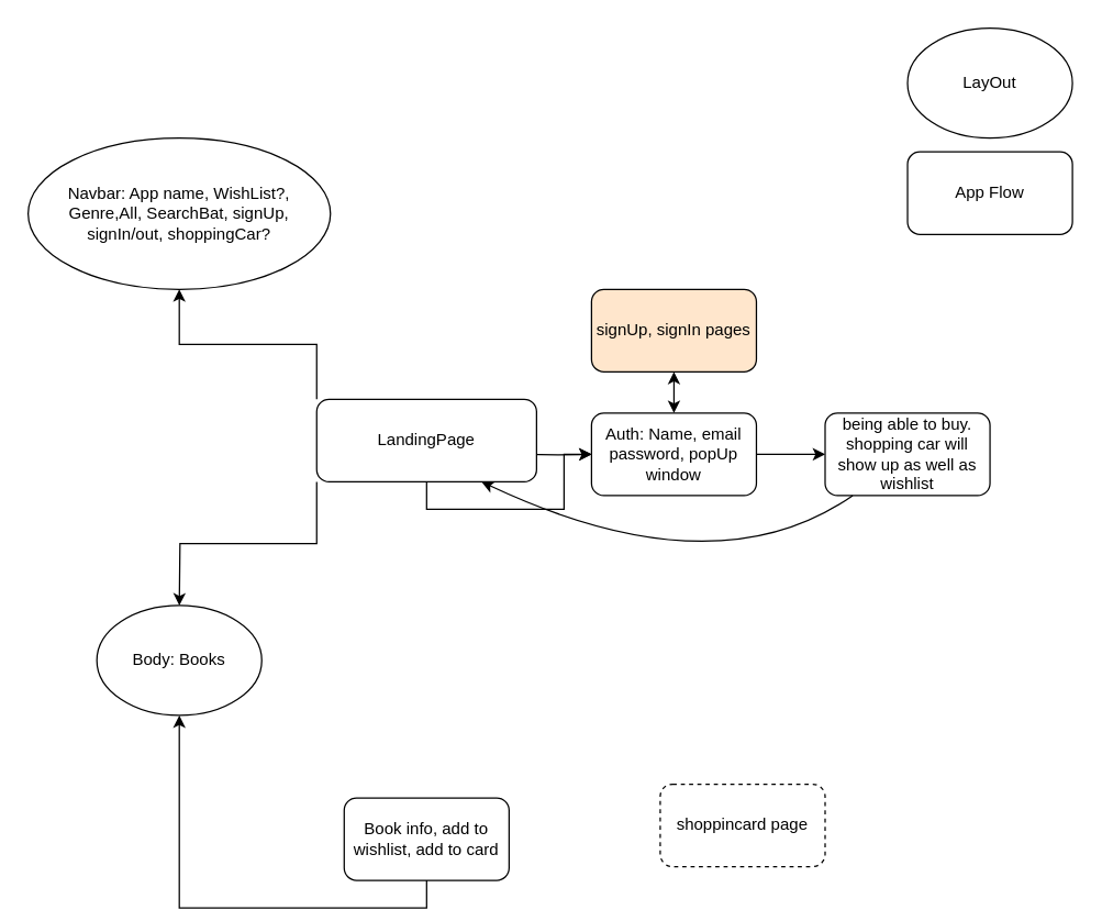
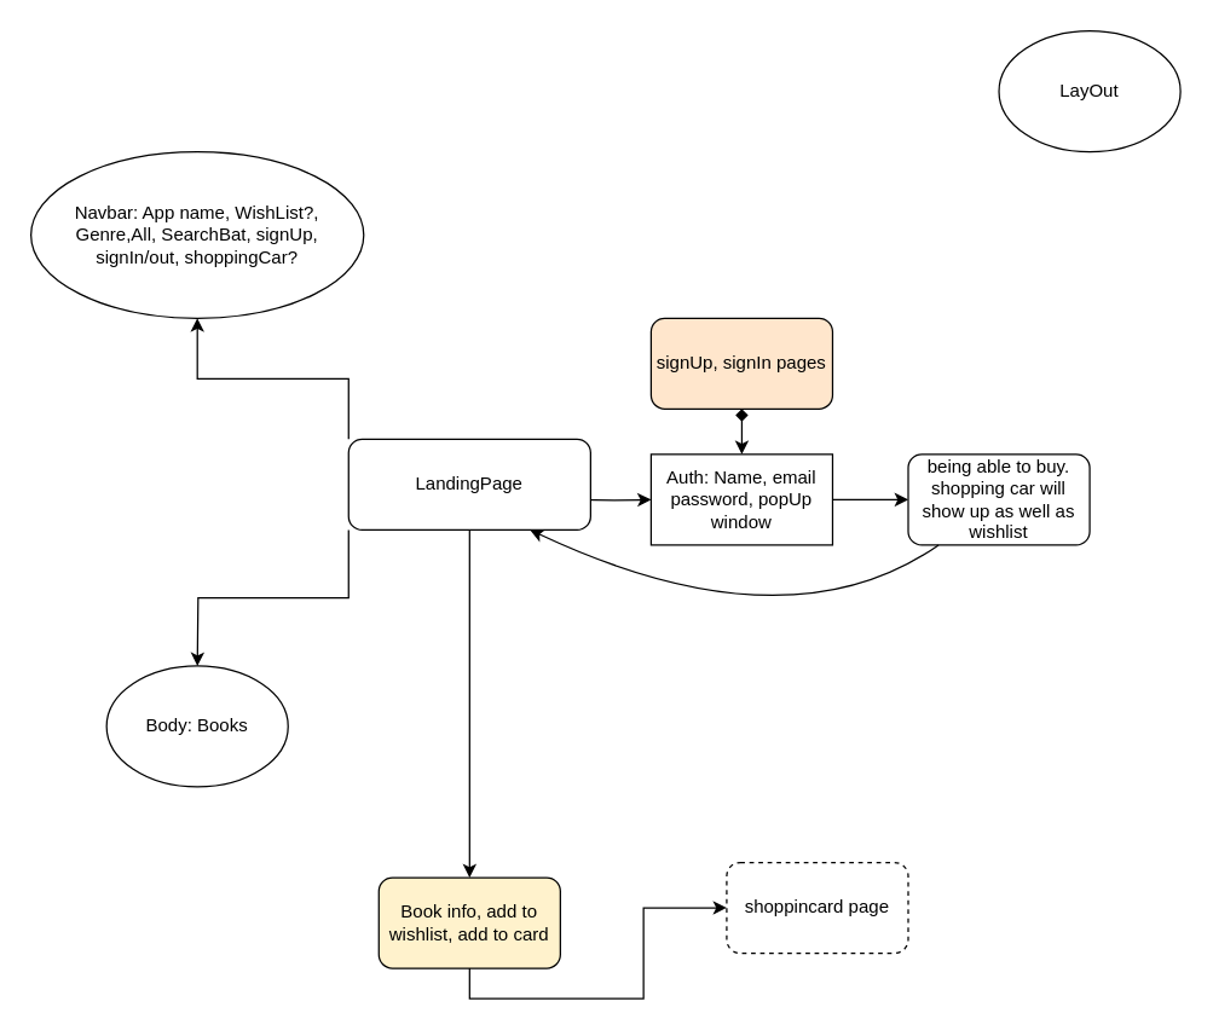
- <mxCell id="19" value="App Flow" style="rounded=1;whiteSpace=wrap;html=1;" vertex="1" parent="1"><mxGeometry x="660" y="110" width="120" height="60" as="geometry" /></mxCell>
- <mxCell id="13" value="" style="endArrow=classic;startArrow=classic;html=1;rounded=0;entryX=0.5;entryY=1;entryDx=0;entryDy=0;" edge="1" parent="1" source="8" target="12"><mxGeometry width="50" height="50" relative="1" as="geometry"><mxPoint x="450" y="320" as="sourcePoint" /><mxPoint x="500" y="270" as="targetPoint" /></mxGeometry></mxCell>
+ <mxCell id="13" value="" style="endArrow=diamond;startArrow=classic;html=1;rounded=0;entryX=0.5;entryY=1;entryDx=0;entryDy=0;" edge="1" parent="1" source="8" target="12"><mxGeometry width="50" height="50" relative="1" as="geometry"><mxPoint x="450" y="320" as="sourcePoint" /><mxPoint x="500" y="270" as="targetPoint" /></mxGeometry></mxCell>
- <mxCell id="8" value="Auth: Name, email password, popUp window" style="rounded=1;whiteSpace=wrap;html=1;" vertex="1" parent="1"><mxGeometry x="430" y="300" width="120" height="60" as="geometry" /></mxCell>
+ <mxCell id="8" value="Auth: Name, email password, popUp window" style="whiteSpace=wrap;html=1;rounded=0;" vertex="1" parent="1"><mxGeometry x="430" y="300" width="120" height="60" as="geometry" /></mxCell>
- <mxCell id="3" style="edgeStyle=orthogonalEdgeStyle;rounded=0;orthogonalLoop=1;jettySize=auto;html=1;exitX=0.5;exitY=1;exitDx=0;exitDy=0;" edge="1" parent="1" source="6" target="8"><mxGeometry relative="1" as="geometry" /></mxCell>
+ <mxCell id="3" style="edgeStyle=orthogonalEdgeStyle;rounded=0;orthogonalLoop=1;jettySize=auto;html=1;exitX=0.5;exitY=1;exitDx=0;exitDy=0;" edge="1" parent="1" source="6" target="10"><mxGeometry relative="1" as="geometry" /></mxCell>
- <mxCell id="10" value="Book info, add to wishlist, add to card" style="rounded=1;whiteSpace=wrap;html=1;" vertex="1" parent="1"><mxGeometry x="250" y="580" width="120" height="60" as="geometry" /></mxCell>
+ <mxCell id="10" value="Book info, add to wishlist, add to card" style="rounded=1;whiteSpace=wrap;html=1;fillColor=#fff2cc;" vertex="1" parent="1"><mxGeometry x="250" y="580" width="120" height="60" as="geometry" /></mxCell>
- <mxCell id="9" style="edgeStyle=orthogonalEdgeStyle;rounded=0;orthogonalLoop=1;jettySize=auto;html=1;exitX=0.5;exitY=1;exitDx=0;exitDy=0;" edge="1" parent="1" source="10" target="16"><mxGeometry relative="1" as="geometry" /></mxCell>
+ <mxCell id="9" style="edgeStyle=orthogonalEdgeStyle;rounded=0;orthogonalLoop=1;jettySize=auto;html=1;exitX=0.5;exitY=1;exitDx=0;exitDy=0;" edge="1" parent="1" source="10" target="14"><mxGeometry relative="1" as="geometry" /></mxCell>
